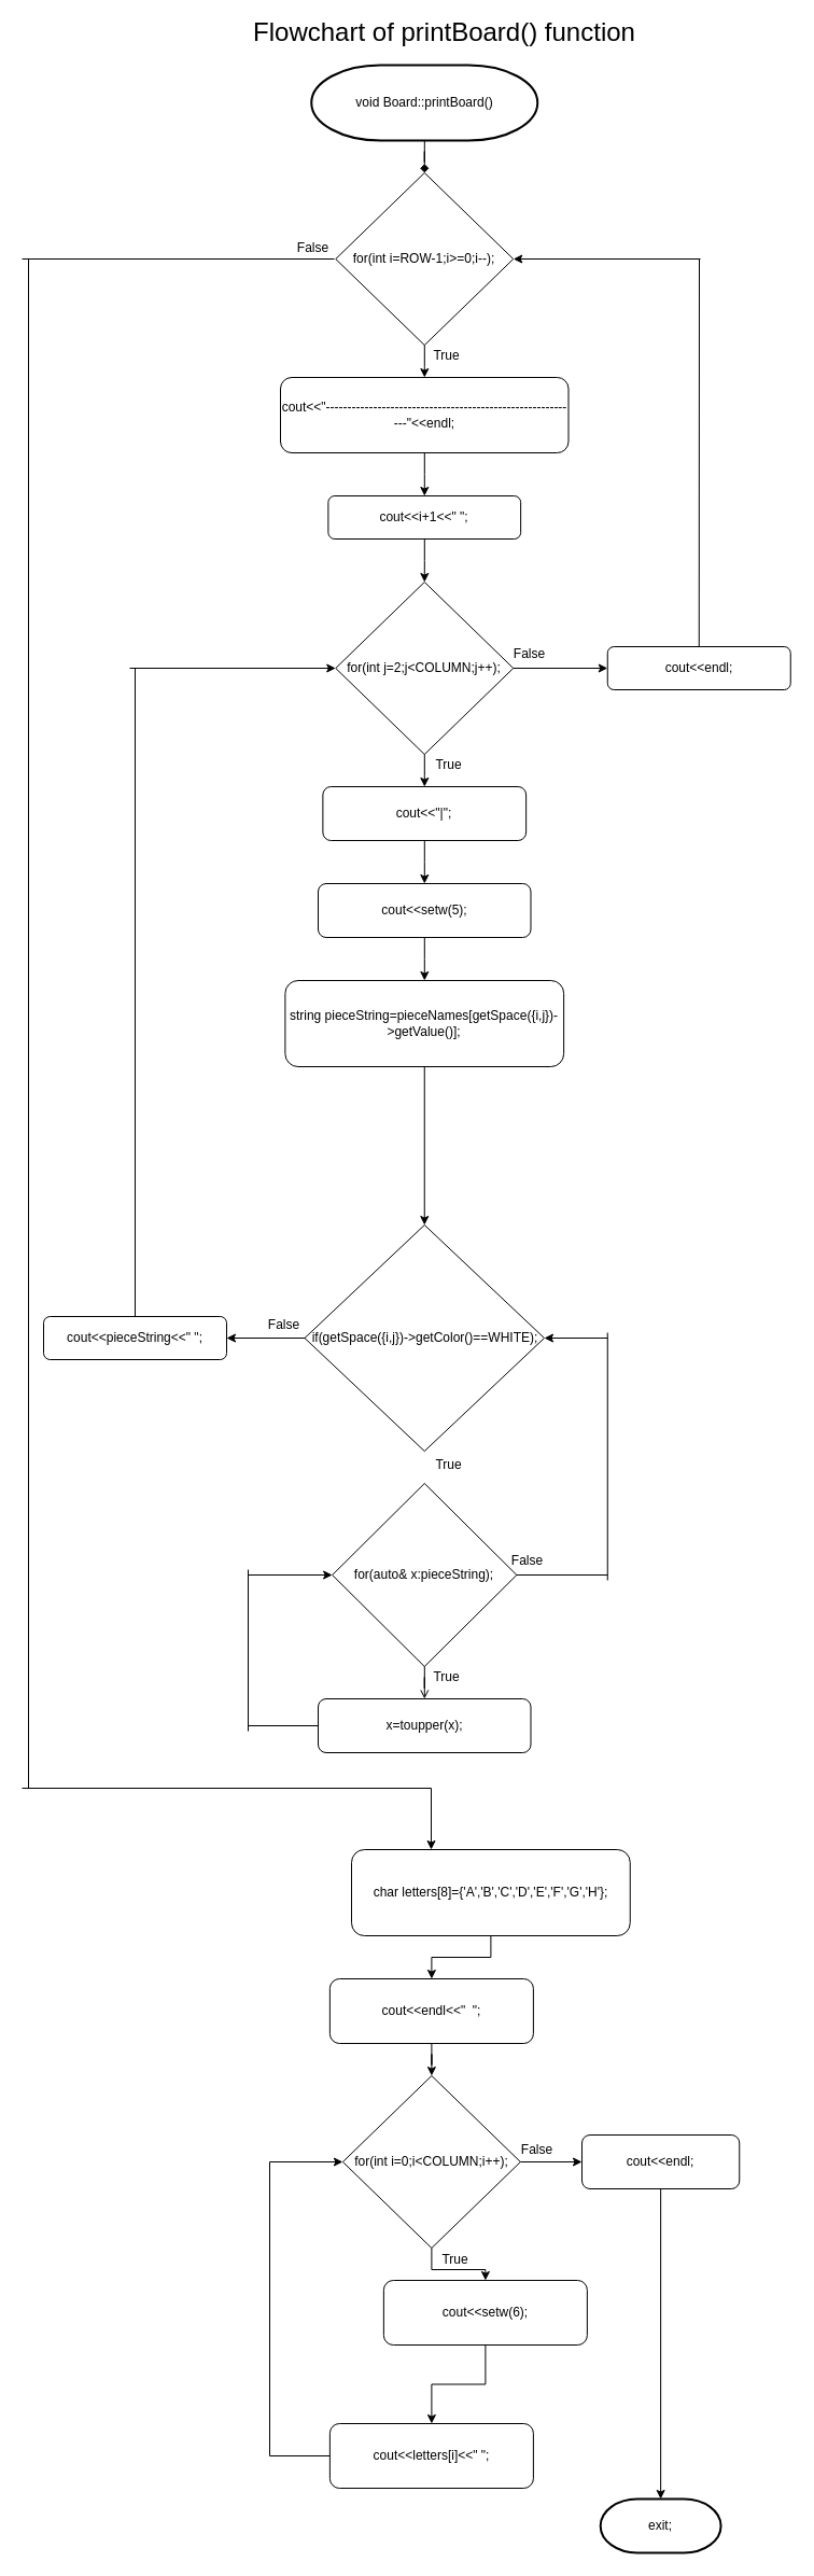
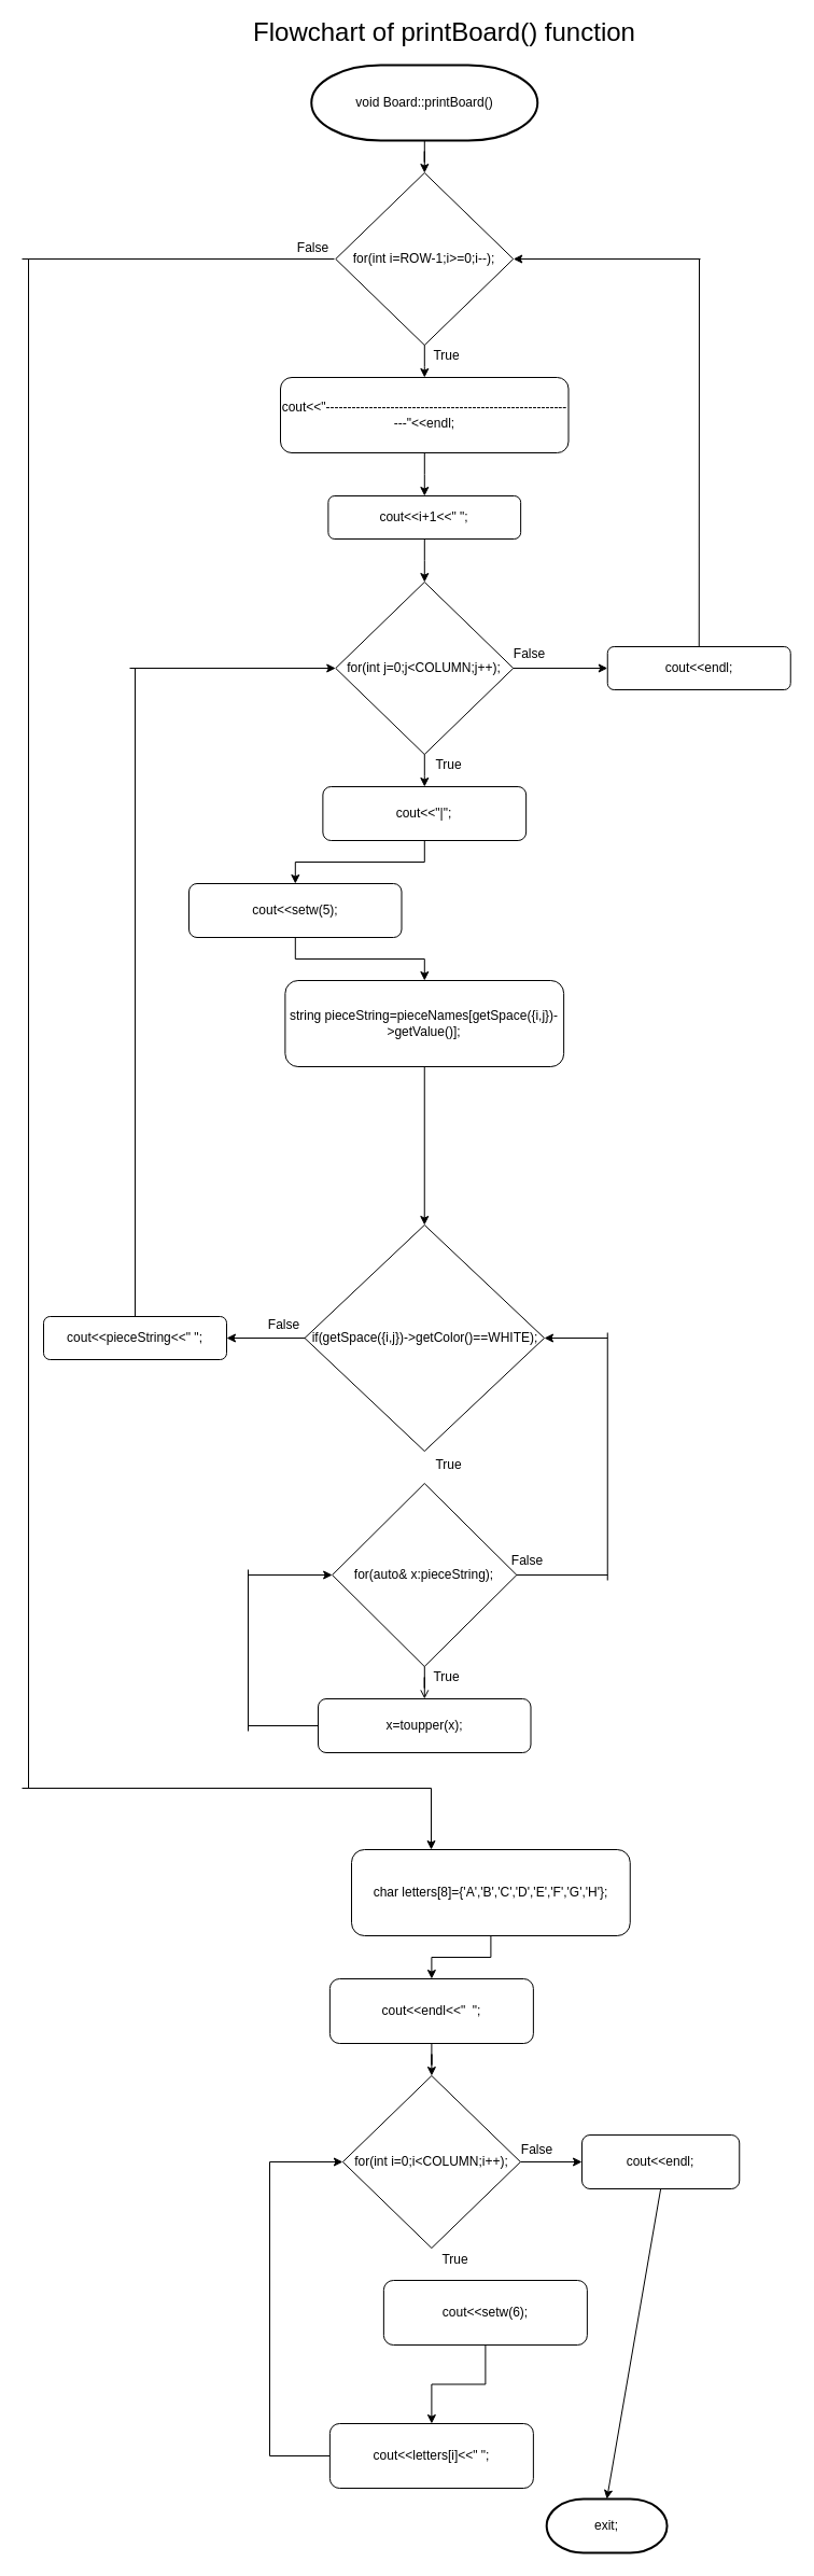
- <mxCell id="15" value="" style="edgeStyle=orthogonalEdgeStyle;rounded=0;orthogonalLoop=1;jettySize=auto;html=1;endArrow=diamond;" parent="1" source="13" target="14" edge="1"><mxGeometry x="250" y="60" as="geometry" /></mxCell>
+ <mxCell id="15" value="" style="edgeStyle=orthogonalEdgeStyle;rounded=0;orthogonalLoop=1;jettySize=auto;html=1;" parent="1" source="13" target="14" edge="1"><mxGeometry x="250" y="60" as="geometry" /></mxCell>
- <mxCell id="21" value="for(int j=2;j&amp;lt;COLUMN;j++);" style="rhombus;whiteSpace=wrap;html=1;" parent="1" vertex="1"><mxGeometry x="311.25" y="540" width="165" height="160" as="geometry" /></mxCell>
+ <mxCell id="21" value="for(int j=0;j&amp;lt;COLUMN;j++);" style="rhombus;whiteSpace=wrap;html=1;" parent="1" vertex="1"><mxGeometry x="311.25" y="540" width="165" height="160" as="geometry" /></mxCell>
- <mxCell id="25" value="cout&amp;lt;&amp;lt;setw(5);" style="rounded=1;whiteSpace=wrap;html=1;" parent="1" vertex="1"><mxGeometry x="295" y="820" width="197.5" height="50" as="geometry" /></mxCell>
+ <mxCell id="25" value="cout&amp;lt;&amp;lt;setw(5);" style="rounded=1;whiteSpace=wrap;html=1;" parent="1" vertex="1"><mxGeometry x="175" y="820" width="197.5" height="50" as="geometry" /></mxCell>
- <mxCell id="41" value="" style="edgeStyle=orthogonalEdgeStyle;rounded=0;orthogonalLoop=1;jettySize=auto;html=1;" edge="1" parent="30" source="38" target="40"><mxGeometry relative="1" as="geometry" /></mxCell>
- <mxCell id="65" value="exit;" style="strokeWidth=2;html=1;shape=mxgraph.flowchart.terminator;whiteSpace=wrap;" vertex="1" parent="1"><mxGeometry x="557.19" y="2320" width="111.87" height="50" as="geometry" /></mxCell>
+ <mxCell id="65" value="exit;" style="strokeWidth=2;html=1;shape=mxgraph.flowchart.terminator;whiteSpace=wrap;" vertex="1" parent="1"><mxGeometry x="507.19" y="2320" width="111.87" height="50" as="geometry" /></mxCell>
